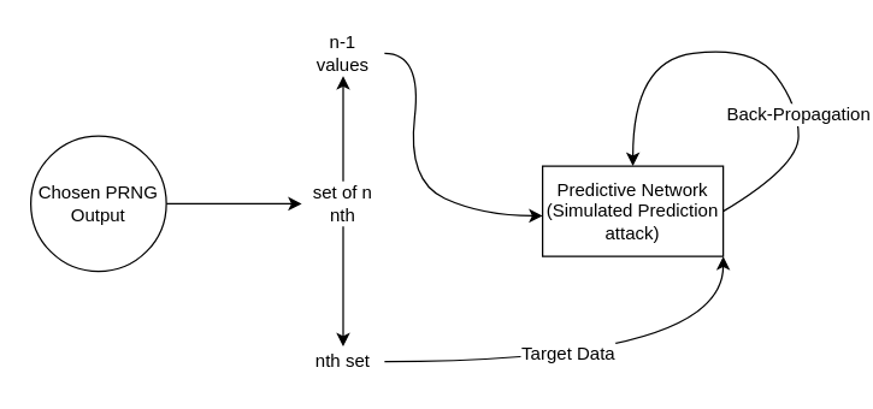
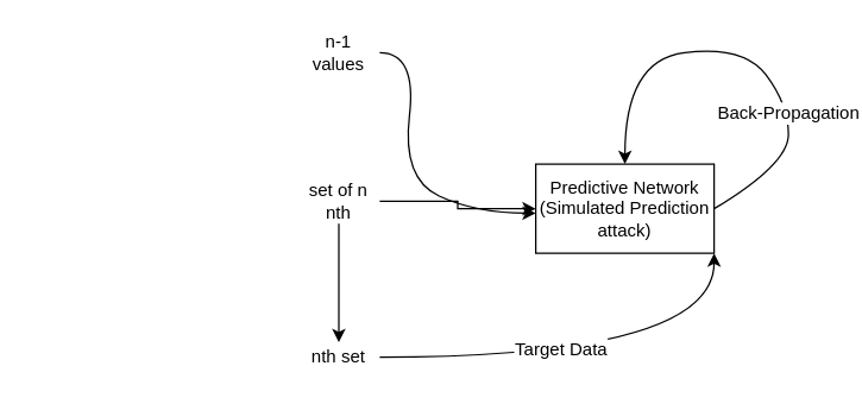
- <mxCell id="3" value="" style="edgeStyle=orthogonalEdgeStyle;rounded=0;orthogonalLoop=1;jettySize=auto;html=1;entryX=0.5;entryY=1;entryDx=0;entryDy=0;" edge="1" parent="1" source="5" target="6"><mxGeometry relative="1" as="geometry"><mxPoint x="227.5" y="40" as="targetPoint" /></mxGeometry></mxCell>
+ <mxCell id="3" value="" style="edgeStyle=orthogonalEdgeStyle;rounded=0;orthogonalLoop=1;jettySize=auto;html=1;" edge="1" parent="1" source="5" target="2"><mxGeometry relative="1" as="geometry"><mxPoint x="227.5" y="40" as="targetPoint" /></mxGeometry></mxCell>
- <mxCell id="9" value="Chosen PRNG Output" style="ellipse;whiteSpace=wrap;html=1;" vertex="1" parent="1"><mxGeometry x="20" y="90" width="90" height="90" as="geometry" /></mxCell>
- <mxCell id="8" value="" style="edgeStyle=orthogonalEdgeStyle;rounded=0;orthogonalLoop=1;jettySize=auto;html=1;" edge="1" parent="1" source="9" target="5"><mxGeometry relative="1" as="geometry"><mxPoint x="100" y="145" as="targetPoint" /><Array as="points"><mxPoint x="70" y="135" /><mxPoint x="70" y="135" /></Array></mxGeometry></mxCell>
